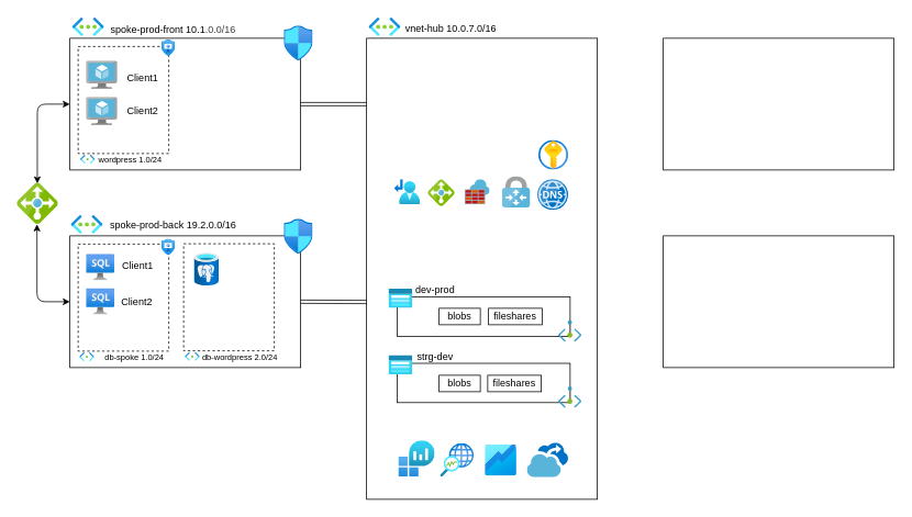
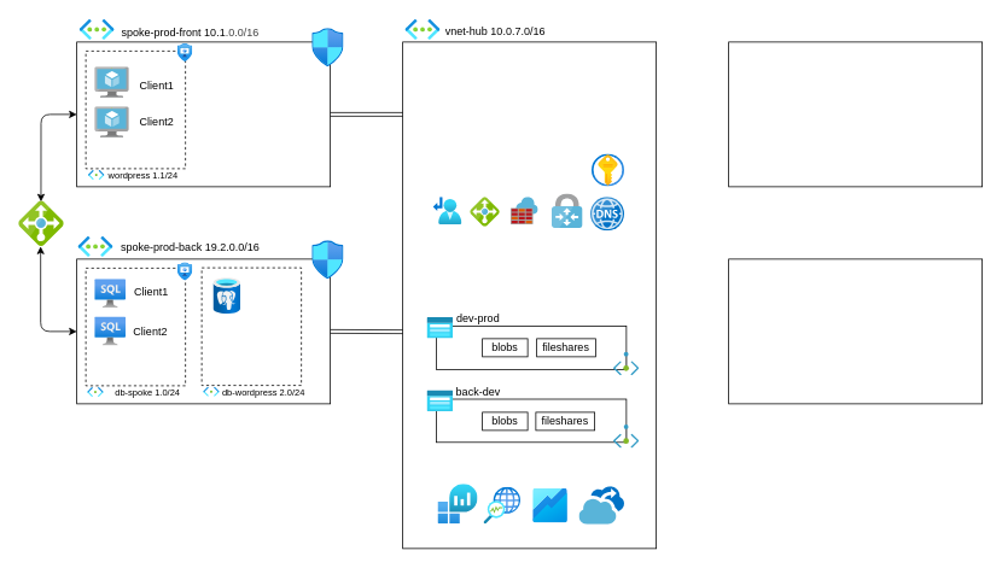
- <mxCell id="24" value="wordpress 1.0/24" style="text;html=1;align=center;verticalAlign=middle;resizable=0;points=[];autosize=1;strokeColor=none;fillColor=none;fontSize=10;" vertex="1" parent="1"><mxGeometry x="107" y="178.36" width="100" height="30" as="geometry" /></mxCell>
+ <mxCell id="24" value="wordpress 1.1/24" style="text;html=1;align=center;verticalAlign=middle;resizable=0;points=[];autosize=1;strokeColor=none;fillColor=none;fontSize=10;" vertex="1" parent="1"><mxGeometry x="107" y="178.36" width="100" height="30" as="geometry" /></mxCell>
- <mxCell id="52" value="strg-dev" style="text;html=1;align=center;verticalAlign=middle;resizable=0;points=[];autosize=1;strokeColor=none;fillColor=none;" parent="49" vertex="1"><mxGeometry x="20.87" width="70" height="30" as="geometry" /></mxCell>
+ <mxCell id="52" value="back-dev" style="text;html=1;align=center;verticalAlign=middle;resizable=0;points=[];autosize=1;strokeColor=none;fillColor=none;" parent="49" vertex="1"><mxGeometry x="20.87" width="70" height="30" as="geometry" /></mxCell>
